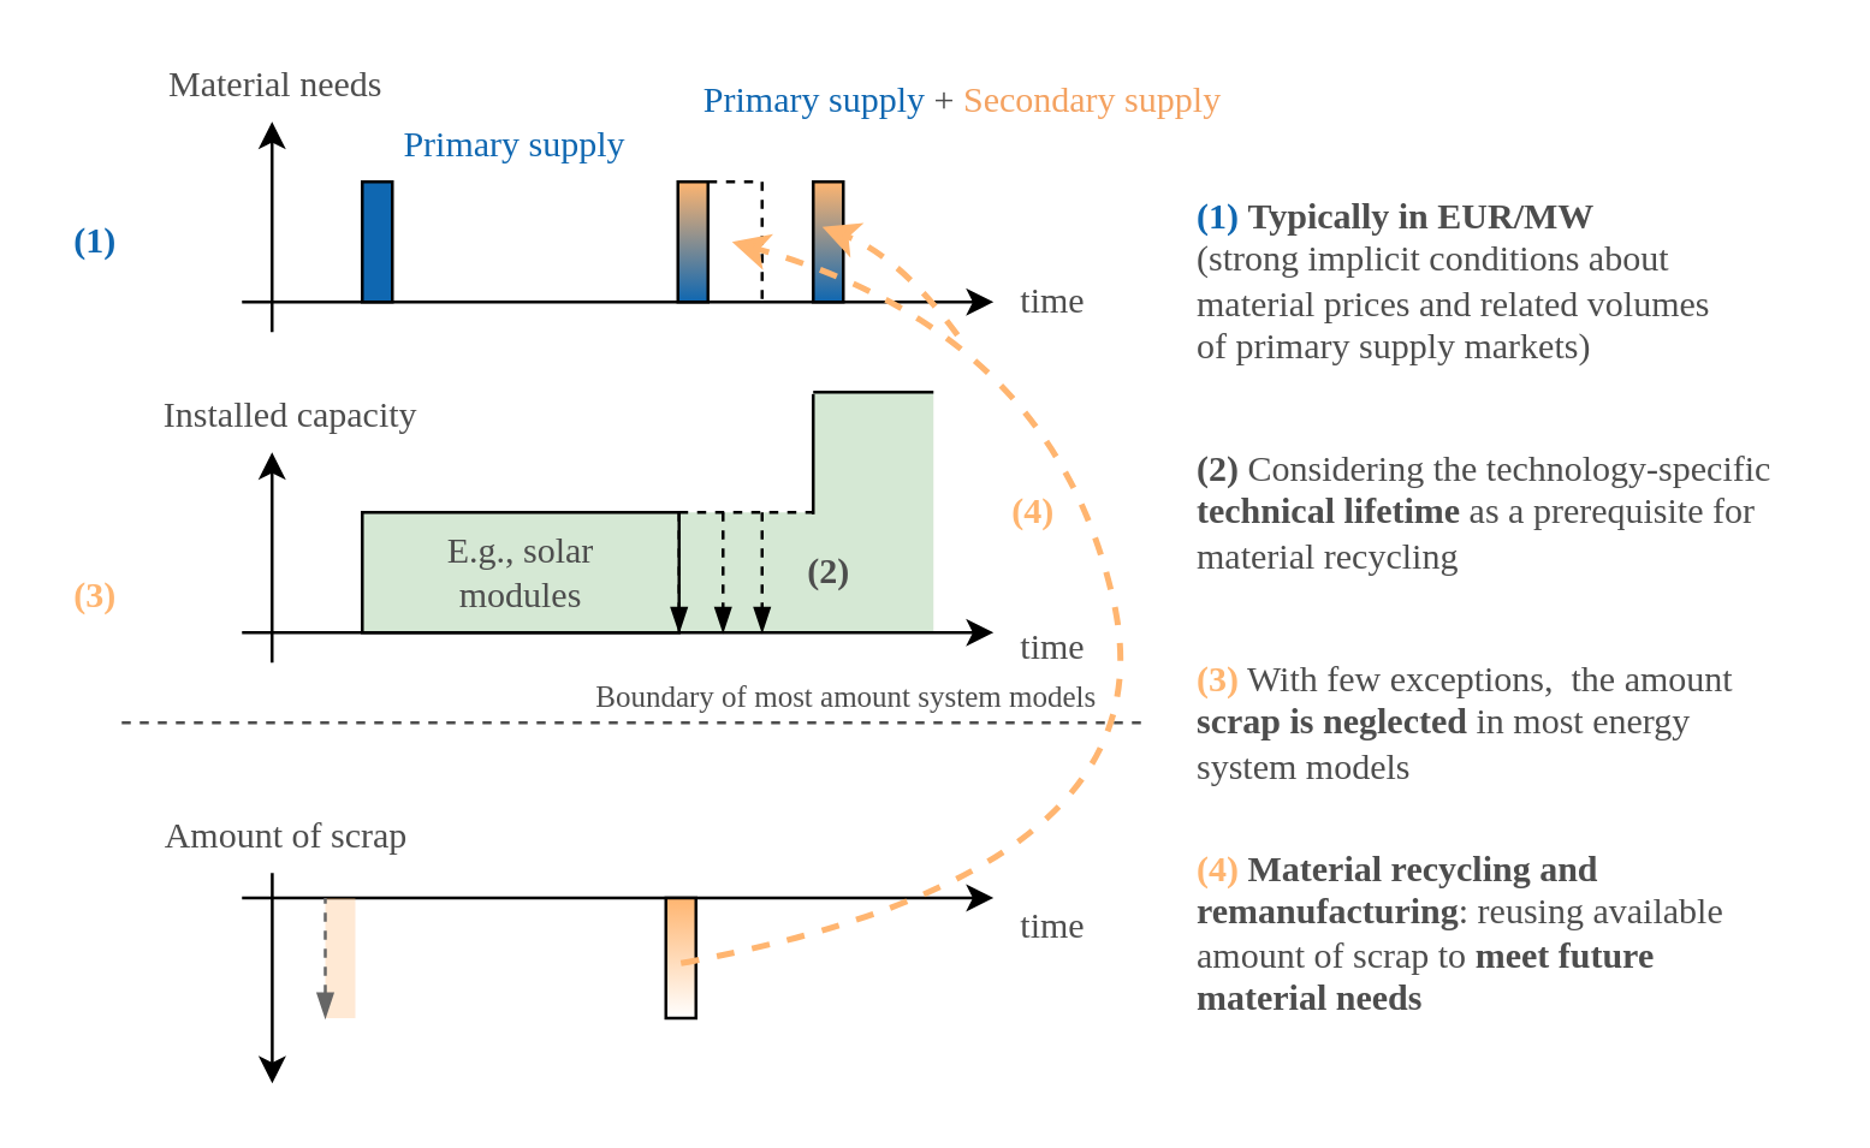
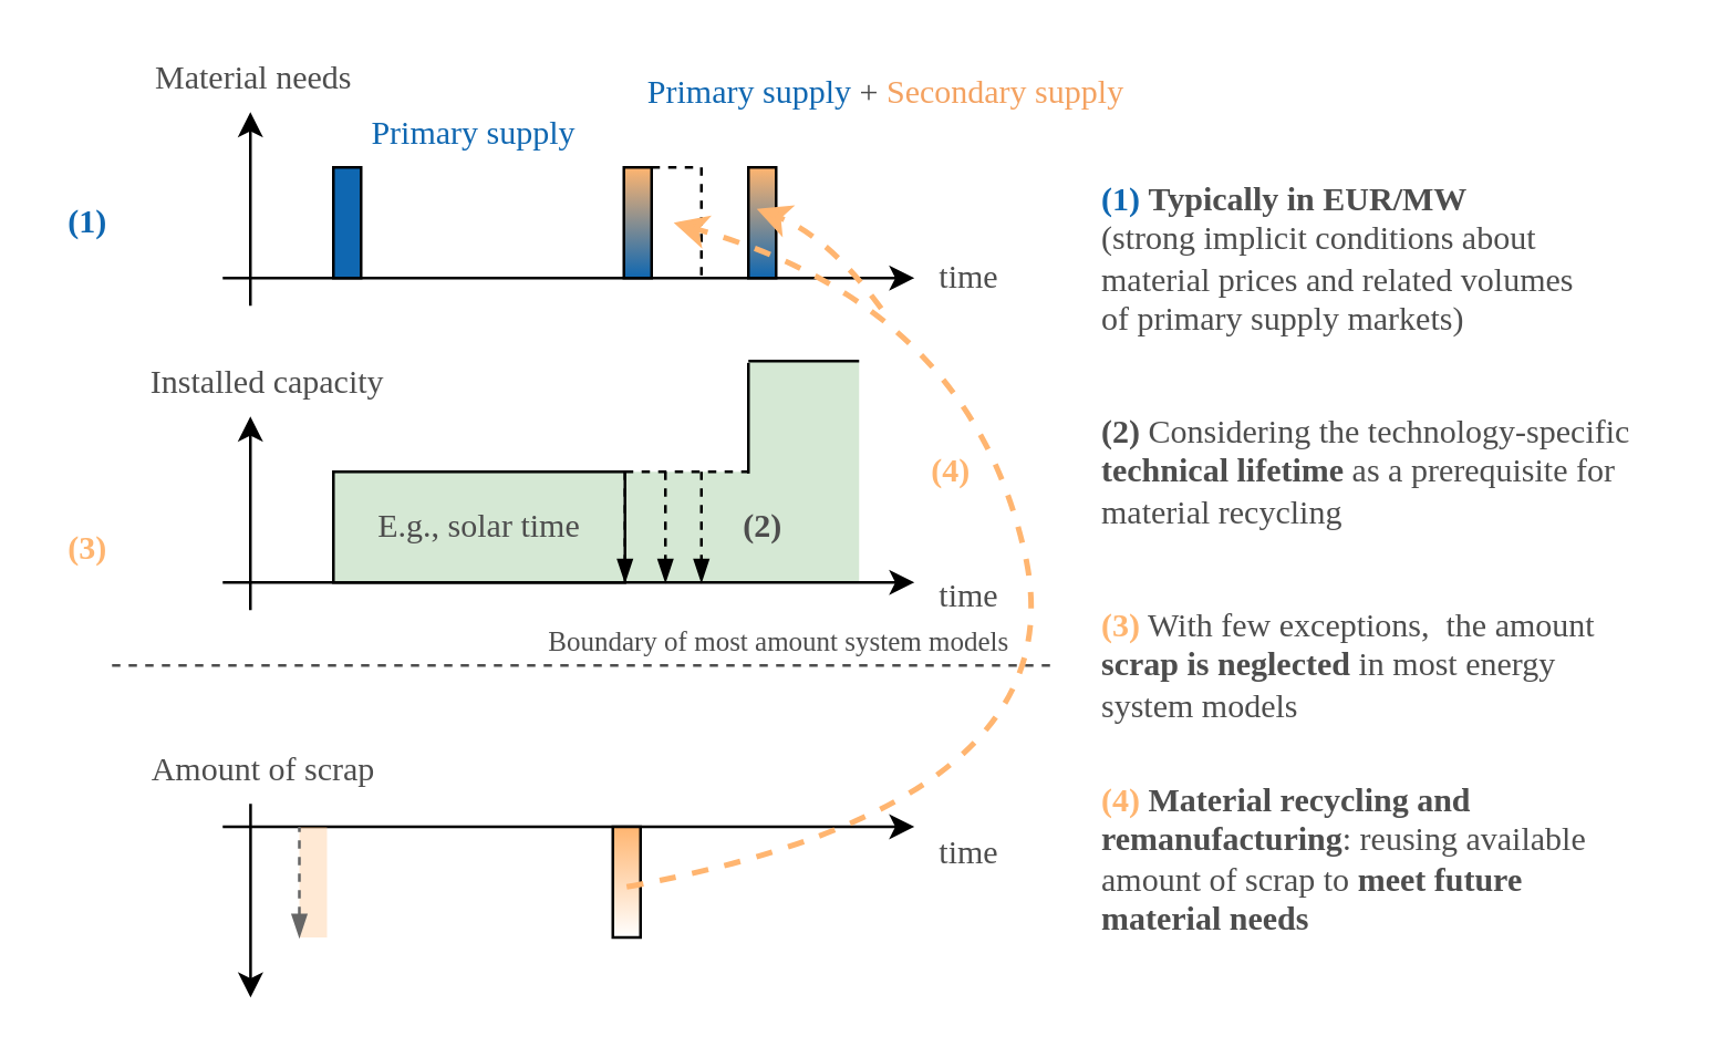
- <mxCell id="28" value="&lt;font color=&quot;#4d4d4d&quot; style=&quot;font-size: 12px;&quot; face=&quot;Georgia&quot;&gt;E.g., solar modules&lt;/font&gt;" style="text;html=1;align=center;verticalAlign=middle;whiteSpace=wrap;rounded=0;" parent="1" vertex="1"><mxGeometry x="130" y="175" width="86" height="30" as="geometry" /></mxCell>
+ <mxCell id="28" value="&lt;font color=&quot;#4d4d4d&quot; style=&quot;font-size: 12px;&quot; face=&quot;Georgia&quot;&gt;E.g., solar time&lt;/font&gt;" style="text;html=1;align=center;verticalAlign=middle;whiteSpace=wrap;rounded=0;" parent="1" vertex="1"><mxGeometry x="130" y="175" width="86" height="30" as="geometry" /></mxCell>
